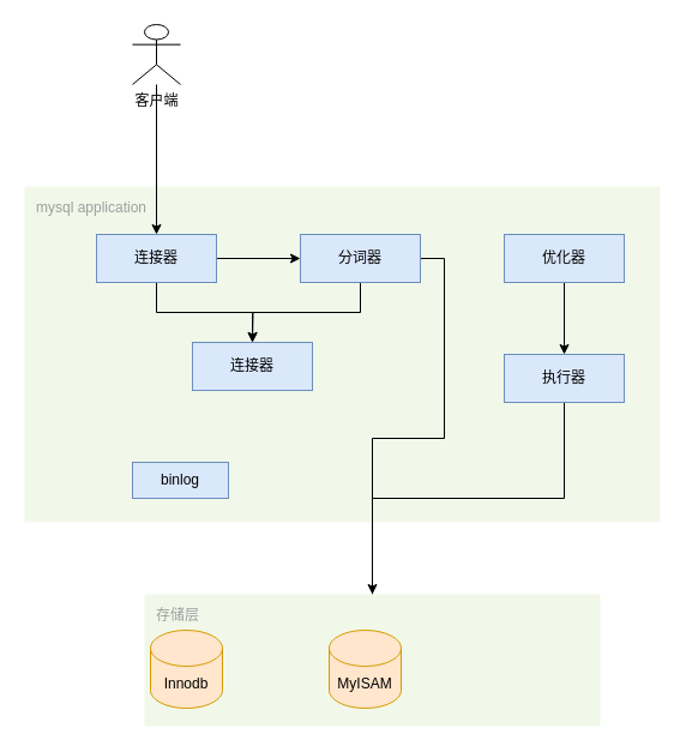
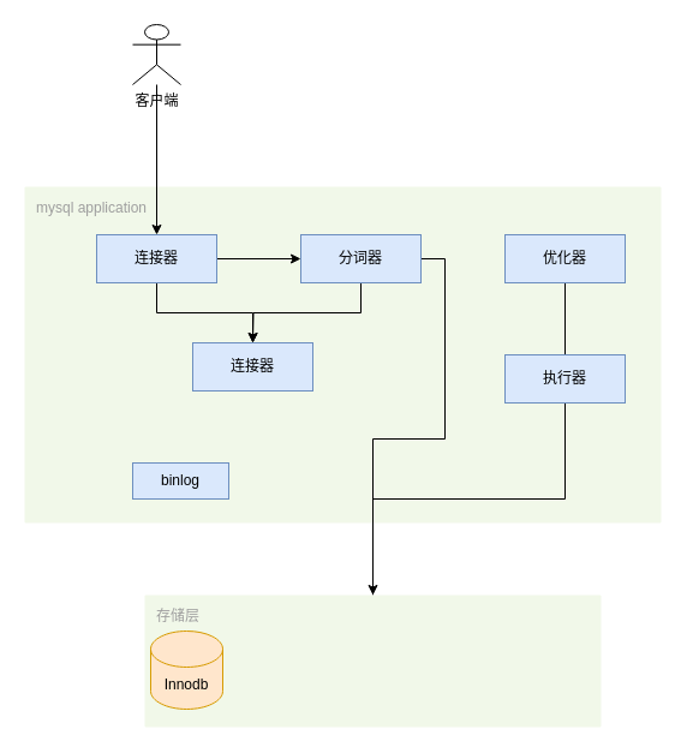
- <mxCell id="12" style="edgeStyle=orthogonalEdgeStyle;rounded=0;orthogonalLoop=1;jettySize=auto;html=1;exitX=0.5;exitY=1;exitDx=0;exitDy=0;" edge="1" parent="1" source="13" target="15"><mxGeometry relative="1" as="geometry" /></mxCell>
+ <mxCell id="12" style="edgeStyle=orthogonalEdgeStyle;rounded=0;orthogonalLoop=1;jettySize=auto;html=1;exitX=0.5;exitY=1;exitDx=0;exitDy=0;endArrow=none;" edge="1" parent="1" source="13" target="15"><mxGeometry relative="1" as="geometry" /></mxCell>
- <mxCell id="19" value="MyISAM" style="shape=cylinder3;whiteSpace=wrap;html=1;boundedLbl=1;backgroundOutline=1;size=15;fillColor=#ffe6cc;strokeColor=#d79b00;" vertex="1" parent="1"><mxGeometry x="274" y="525" width="60" height="65" as="geometry" /></mxCell>
